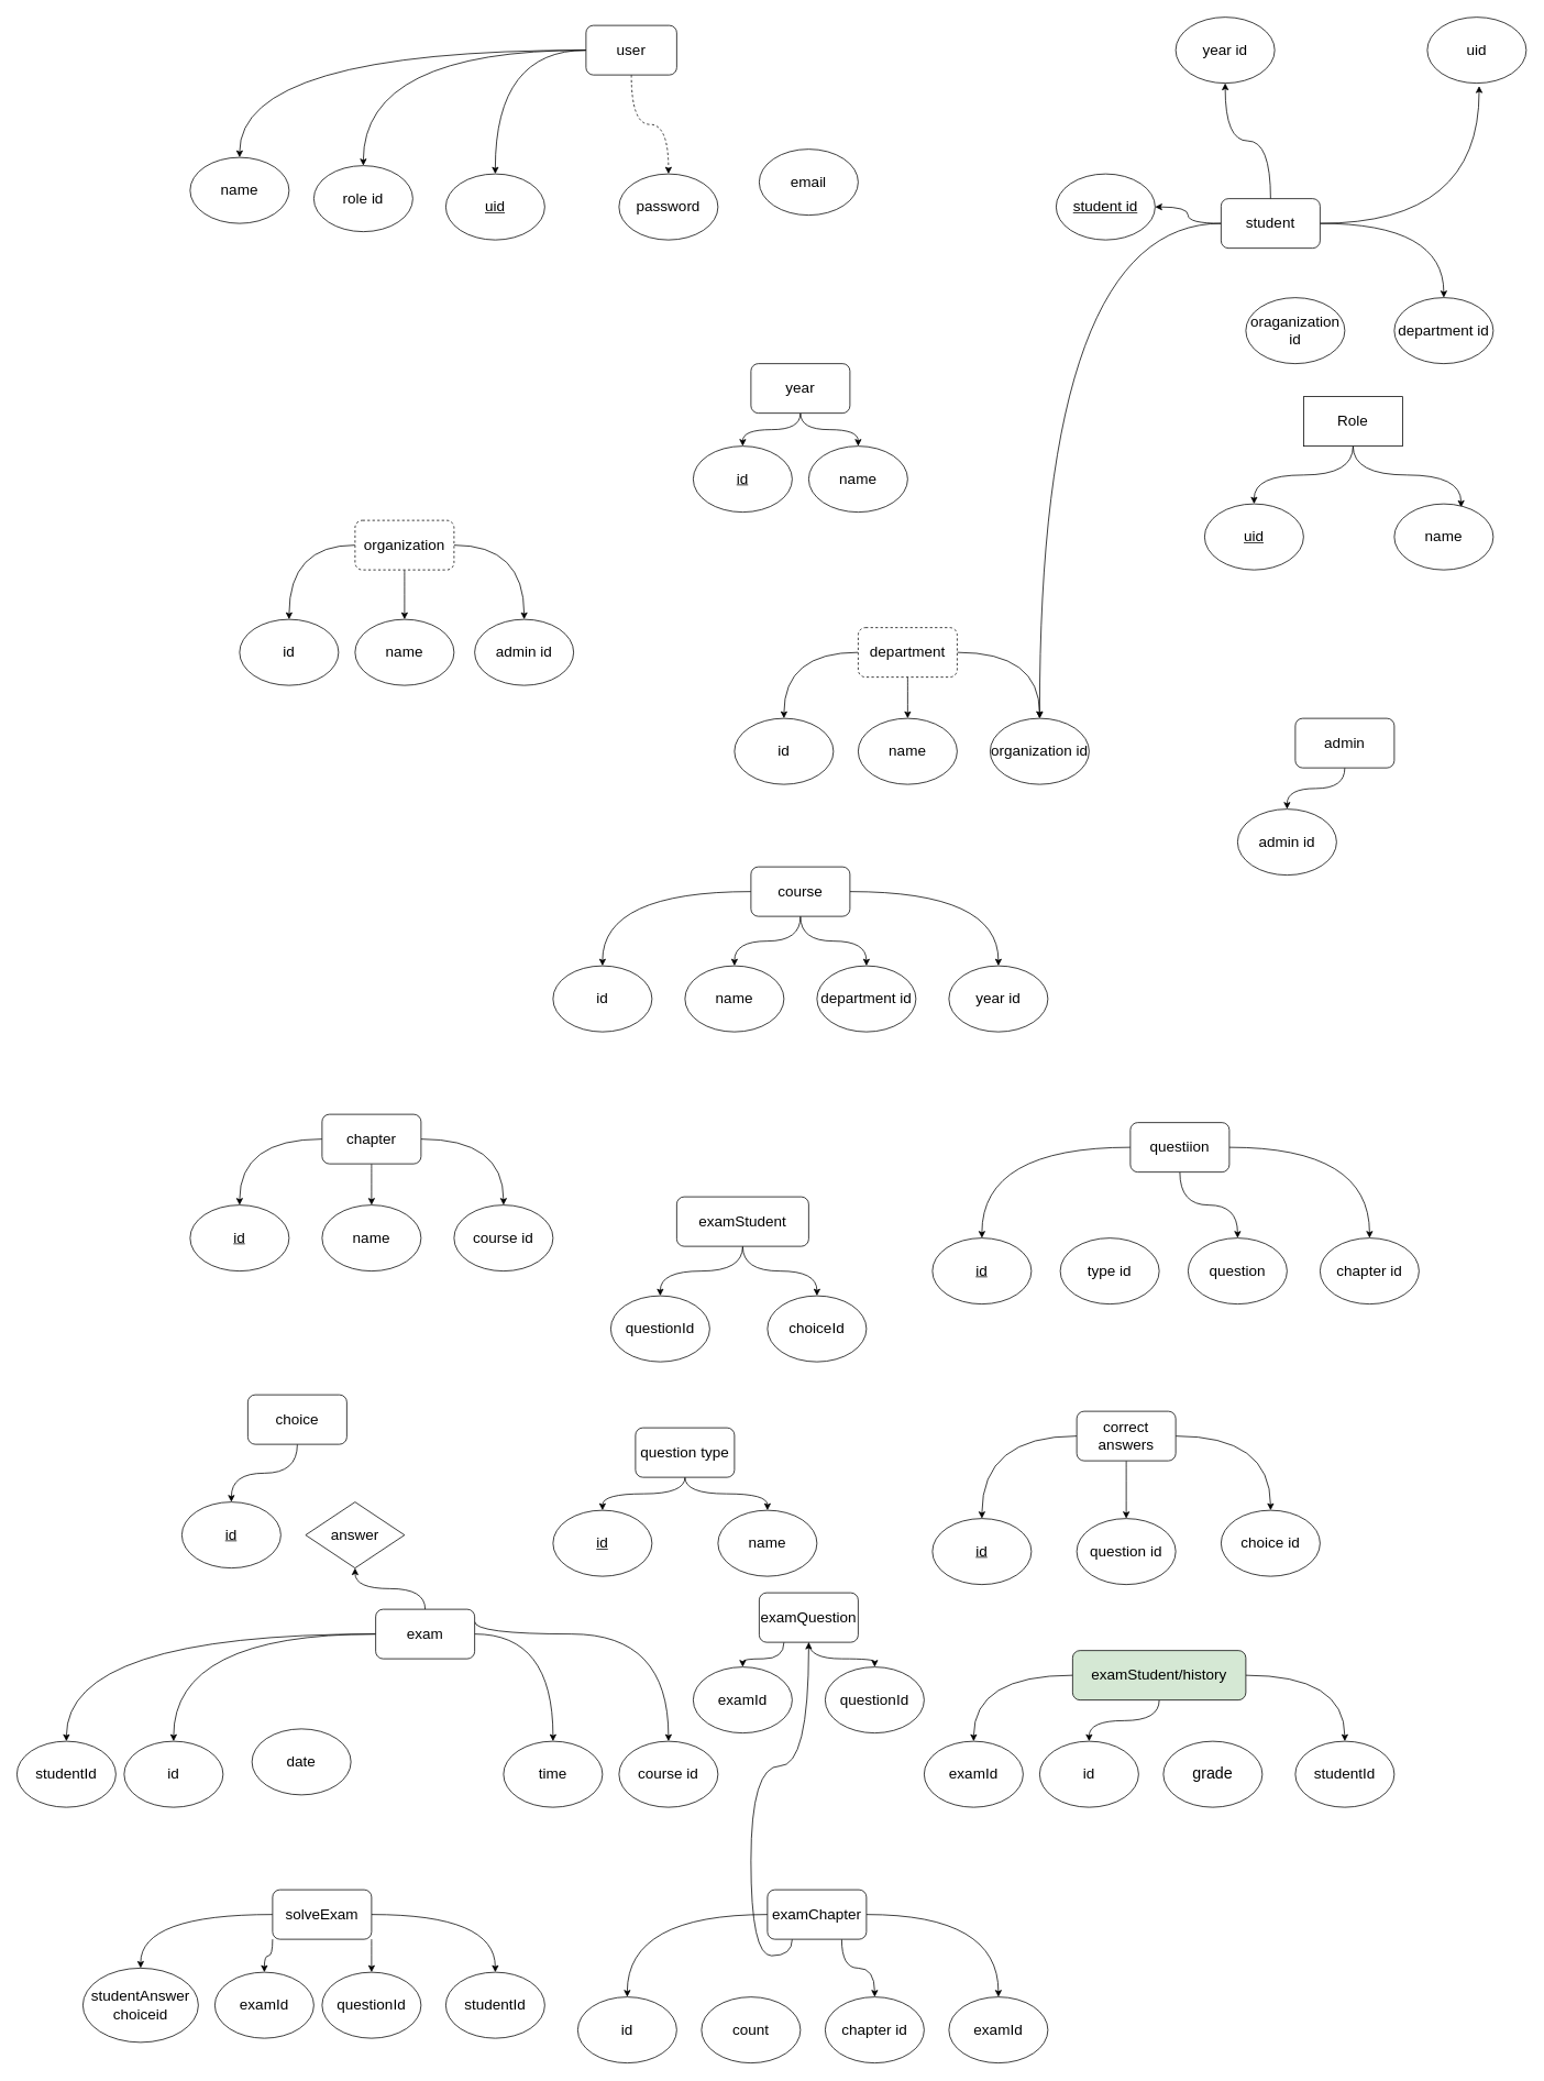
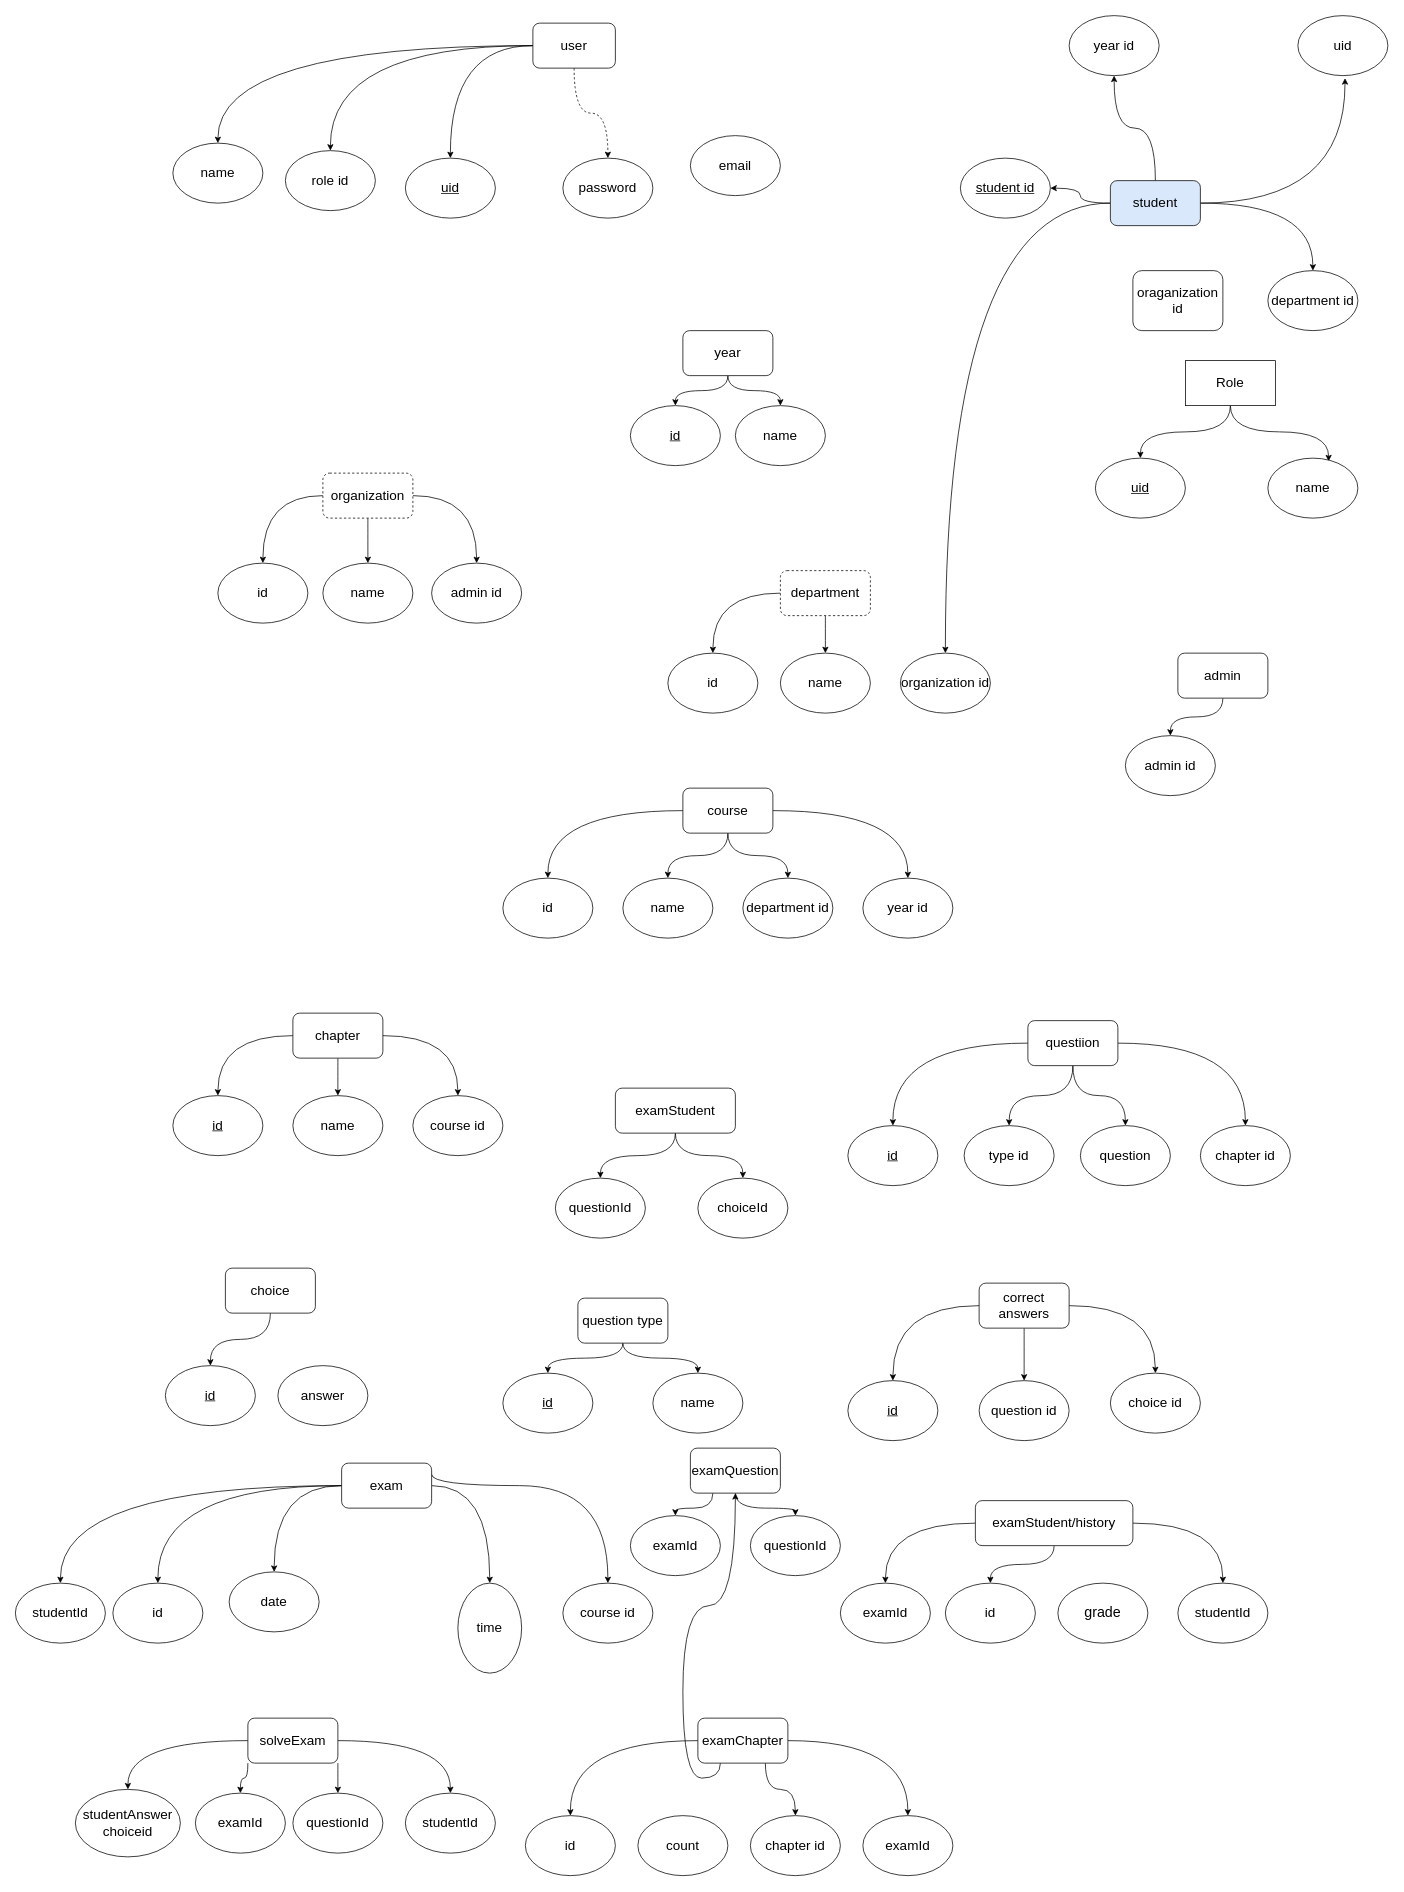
- <mxCell id="7" value="&lt;font style=&quot;font-size: 18px;&quot;&gt;student&lt;/font&gt;" style="rounded=1;whiteSpace=wrap;html=1;fontSize=18;" parent="1" vertex="1"><mxGeometry x="1480" y="240" width="120" height="60" as="geometry" /></mxCell>
+ <mxCell id="7" value="&lt;font style=&quot;font-size: 18px;&quot;&gt;student&lt;/font&gt;" style="rounded=1;whiteSpace=wrap;html=1;fontSize=18;fillColor=#dae8fc;" parent="1" vertex="1"><mxGeometry x="1480" y="240" width="120" height="60" as="geometry" /></mxCell>
- <mxCell id="37" value="oraganization id" style="ellipse;whiteSpace=wrap;html=1;fontSize=18;" parent="1" vertex="1"><mxGeometry x="1510" y="360" width="120" height="80" as="geometry" /></mxCell>
+ <mxCell id="37" value="oraganization id" style="whiteSpace=wrap;html=1;fontSize=18;rounded=1;" parent="1" vertex="1"><mxGeometry x="1510" y="360" width="120" height="80" as="geometry" /></mxCell>
- <mxCell id="40" style="edgeStyle=orthogonalEdgeStyle;rounded=0;orthogonalLoop=1;jettySize=auto;html=1;entryX=0.5;entryY=0;entryDx=0;entryDy=0;fontSize=18;curved=1;" parent="1" source="41" target="48" edge="1"><mxGeometry relative="1" as="geometry" /></mxCell>
+ <mxCell id="68" style="edgeStyle=orthogonalEdgeStyle;rounded=0;orthogonalLoop=1;jettySize=auto;html=1;entryX=0.5;entryY=0;entryDx=0;entryDy=0;fontSize=18;curved=1;" parent="1" source="70" target="89" edge="1"><mxGeometry relative="1" as="geometry" /></mxCell>
- <mxCell id="75" value="answer" style="rhombus;whiteSpace=wrap;html=1;fontSize=18;" parent="1" vertex="1"><mxGeometry x="370" y="1820" width="120" height="80" as="geometry" /></mxCell>
+ <mxCell id="75" value="answer" style="ellipse;whiteSpace=wrap;html=1;fontSize=18;" parent="1" vertex="1"><mxGeometry x="370" y="1820" width="120" height="80" as="geometry" /></mxCell>
- <mxCell id="91" style="edgeStyle=orthogonalEdgeStyle;rounded=0;orthogonalLoop=1;jettySize=auto;html=1;fontSize=18;curved=1;" parent="1" source="95" target="75" edge="1"><mxGeometry relative="1" as="geometry" /></mxCell>
+ <mxCell id="91" style="edgeStyle=orthogonalEdgeStyle;rounded=0;orthogonalLoop=1;jettySize=auto;html=1;entryX=0.5;entryY=0;entryDx=0;entryDy=0;fontSize=18;curved=1;" parent="1" source="95" target="97" edge="1"><mxGeometry relative="1" as="geometry" /></mxCell>
- <mxCell id="103" value="examStudent/history" style="rounded=1;whiteSpace=wrap;html=1;fontSize=18;fillColor=#d5e8d4;" parent="1" vertex="1"><mxGeometry x="1300" y="2000" width="210" height="60" as="geometry" /></mxCell>
+ <mxCell id="103" value="examStudent/history" style="rounded=1;whiteSpace=wrap;html=1;fontSize=18;" parent="1" vertex="1"><mxGeometry x="1300" y="2000" width="210" height="60" as="geometry" /></mxCell>
- <mxCell id="98" value="time" style="ellipse;whiteSpace=wrap;html=1;fontSize=18;" parent="1" vertex="1"><mxGeometry x="610" y="2110" width="120" height="80" as="geometry" /></mxCell>
+ <mxCell id="98" value="time" style="ellipse;whiteSpace=wrap;html=1;fontSize=18;" parent="1" vertex="1"><mxGeometry x="610" y="2110" width="85" height="120" as="geometry" /></mxCell>
